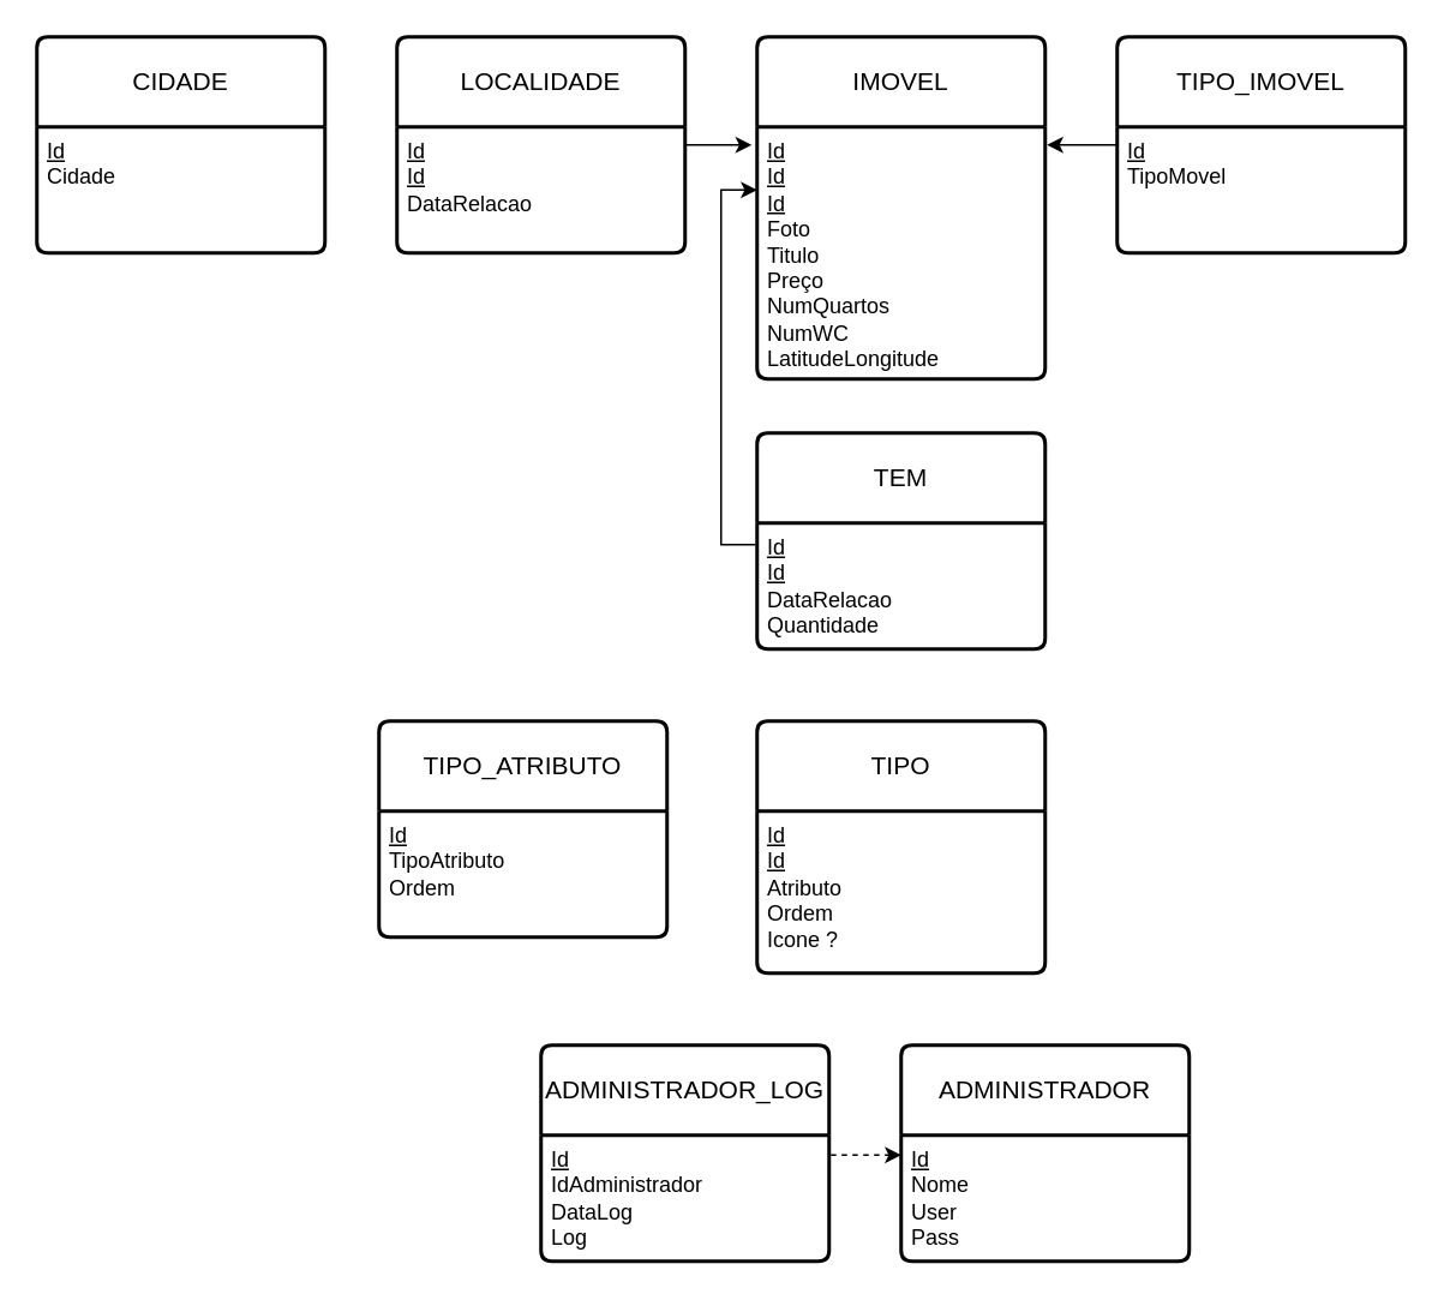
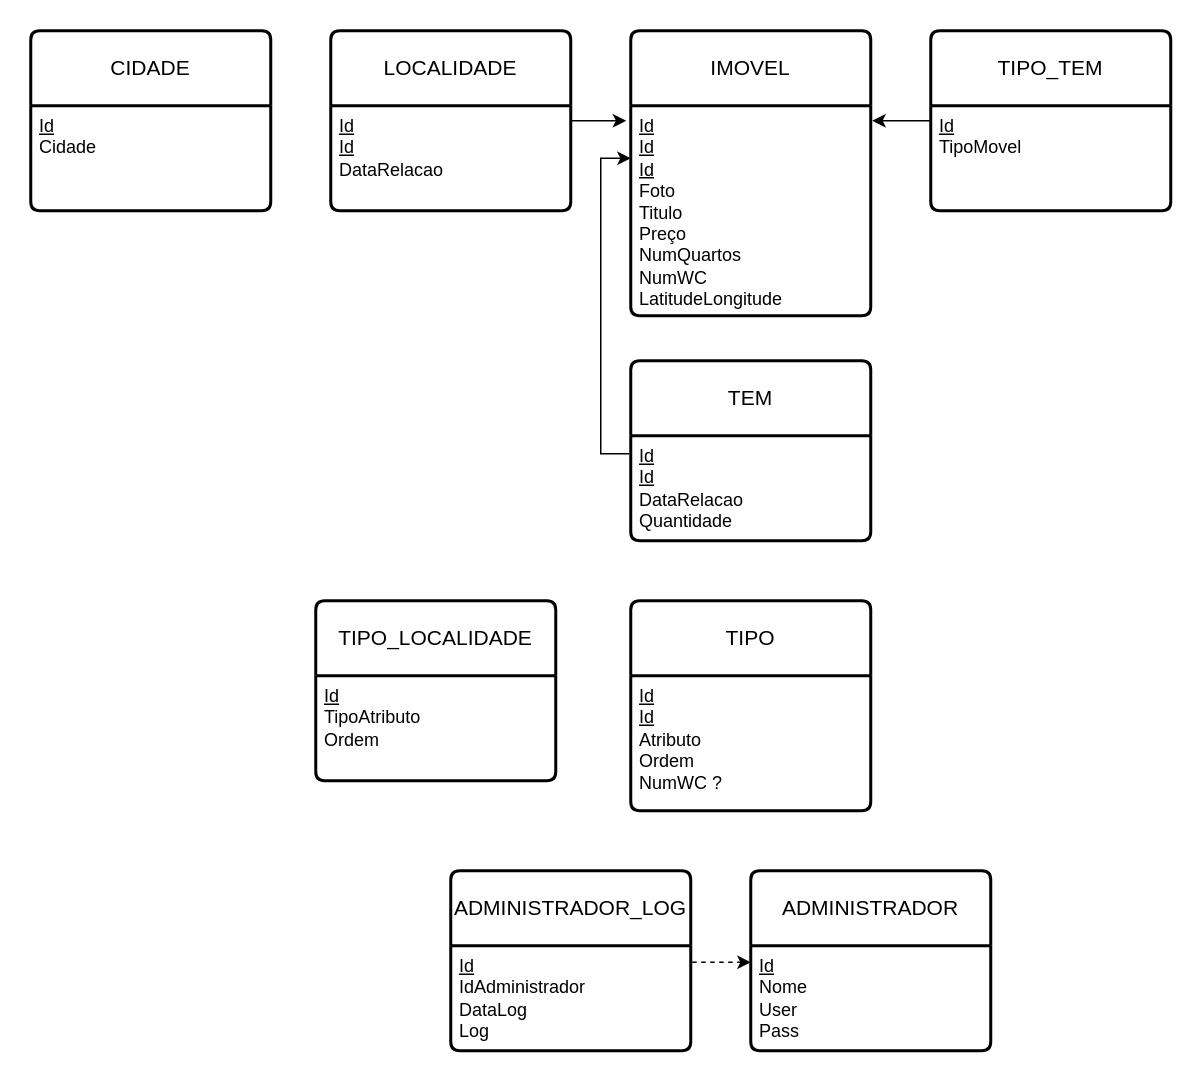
- <mxCell id="4" value="TIPO_IMOVEL" style="swimlane;childLayout=stackLayout;horizontal=1;startSize=50;horizontalStack=0;rounded=1;fontSize=14;fontStyle=0;strokeWidth=2;resizeParent=0;resizeLast=1;shadow=0;dashed=0;align=center;arcSize=4;whiteSpace=wrap;html=1;" parent="1" vertex="1"><mxGeometry x="620" y="20" width="160" height="120" as="geometry" /></mxCell>
+ <mxCell id="4" value="TIPO_TEM" style="swimlane;childLayout=stackLayout;horizontal=1;startSize=50;horizontalStack=0;rounded=1;fontSize=14;fontStyle=0;strokeWidth=2;resizeParent=0;resizeLast=1;shadow=0;dashed=0;align=center;arcSize=4;whiteSpace=wrap;html=1;" parent="1" vertex="1"><mxGeometry x="620" y="20" width="160" height="120" as="geometry" /></mxCell>
- <mxCell id="16" value="TIPO_ATRIBUTO" style="swimlane;childLayout=stackLayout;horizontal=1;startSize=50;horizontalStack=0;rounded=1;fontSize=14;fontStyle=0;strokeWidth=2;resizeParent=0;resizeLast=1;shadow=0;dashed=0;align=center;arcSize=4;whiteSpace=wrap;html=1;" parent="1" vertex="1"><mxGeometry x="210" y="400" width="160" height="120" as="geometry" /></mxCell>
+ <mxCell id="16" value="TIPO_LOCALIDADE" style="swimlane;childLayout=stackLayout;horizontal=1;startSize=50;horizontalStack=0;rounded=1;fontSize=14;fontStyle=0;strokeWidth=2;resizeParent=0;resizeLast=1;shadow=0;dashed=0;align=center;arcSize=4;whiteSpace=wrap;html=1;" parent="1" vertex="1"><mxGeometry x="210" y="400" width="160" height="120" as="geometry" /></mxCell>
- <mxCell id="15" value="&lt;div&gt;&lt;u&gt;Id&lt;/u&gt;&lt;/div&gt;&lt;u&gt;Id&lt;/u&gt;&lt;div&gt;Atributo&lt;/div&gt;&lt;div&gt;Ordem&lt;/div&gt;&lt;div&gt;Icone ?&lt;/div&gt;" style="align=left;strokeColor=none;fillColor=none;spacingLeft=4;spacingRight=4;fontSize=12;verticalAlign=top;resizable=0;rotatable=0;part=1;html=1;whiteSpace=wrap;" parent="14" vertex="1"><mxGeometry y="50" width="160" height="90" as="geometry" /></mxCell>
+ <mxCell id="15" value="&lt;div&gt;&lt;u&gt;Id&lt;/u&gt;&lt;/div&gt;&lt;u&gt;Id&lt;/u&gt;&lt;div&gt;Atributo&lt;/div&gt;&lt;div&gt;Ordem&lt;/div&gt;&lt;div&gt;NumWC ?&lt;/div&gt;" style="align=left;strokeColor=none;fillColor=none;spacingLeft=4;spacingRight=4;fontSize=12;verticalAlign=top;resizable=0;rotatable=0;part=1;html=1;whiteSpace=wrap;" parent="14" vertex="1"><mxGeometry y="50" width="160" height="90" as="geometry" /></mxCell>
